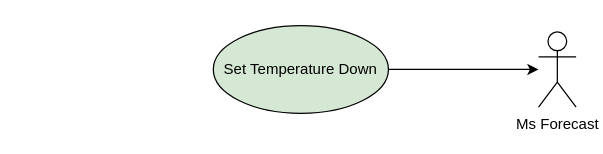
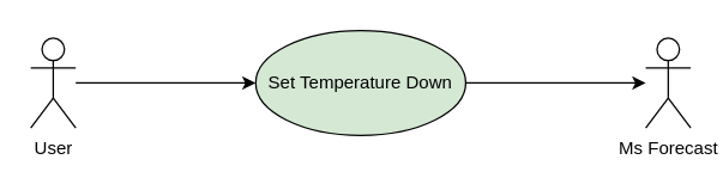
+ <mxCell id="3" value="User" style="shape=umlActor;verticalLabelPosition=bottom;verticalAlign=top;html=1;" vertex="1" parent="1"><mxGeometry x="20" y="25" width="30" height="60" as="geometry" /></mxCell>
+ <mxCell id="2" style="edgeStyle=none;html=1;entryX=0;entryY=0.5;entryDx=0;entryDy=0;" edge="1" parent="1" source="3" target="5"><mxGeometry relative="1" as="geometry" /></mxCell>
